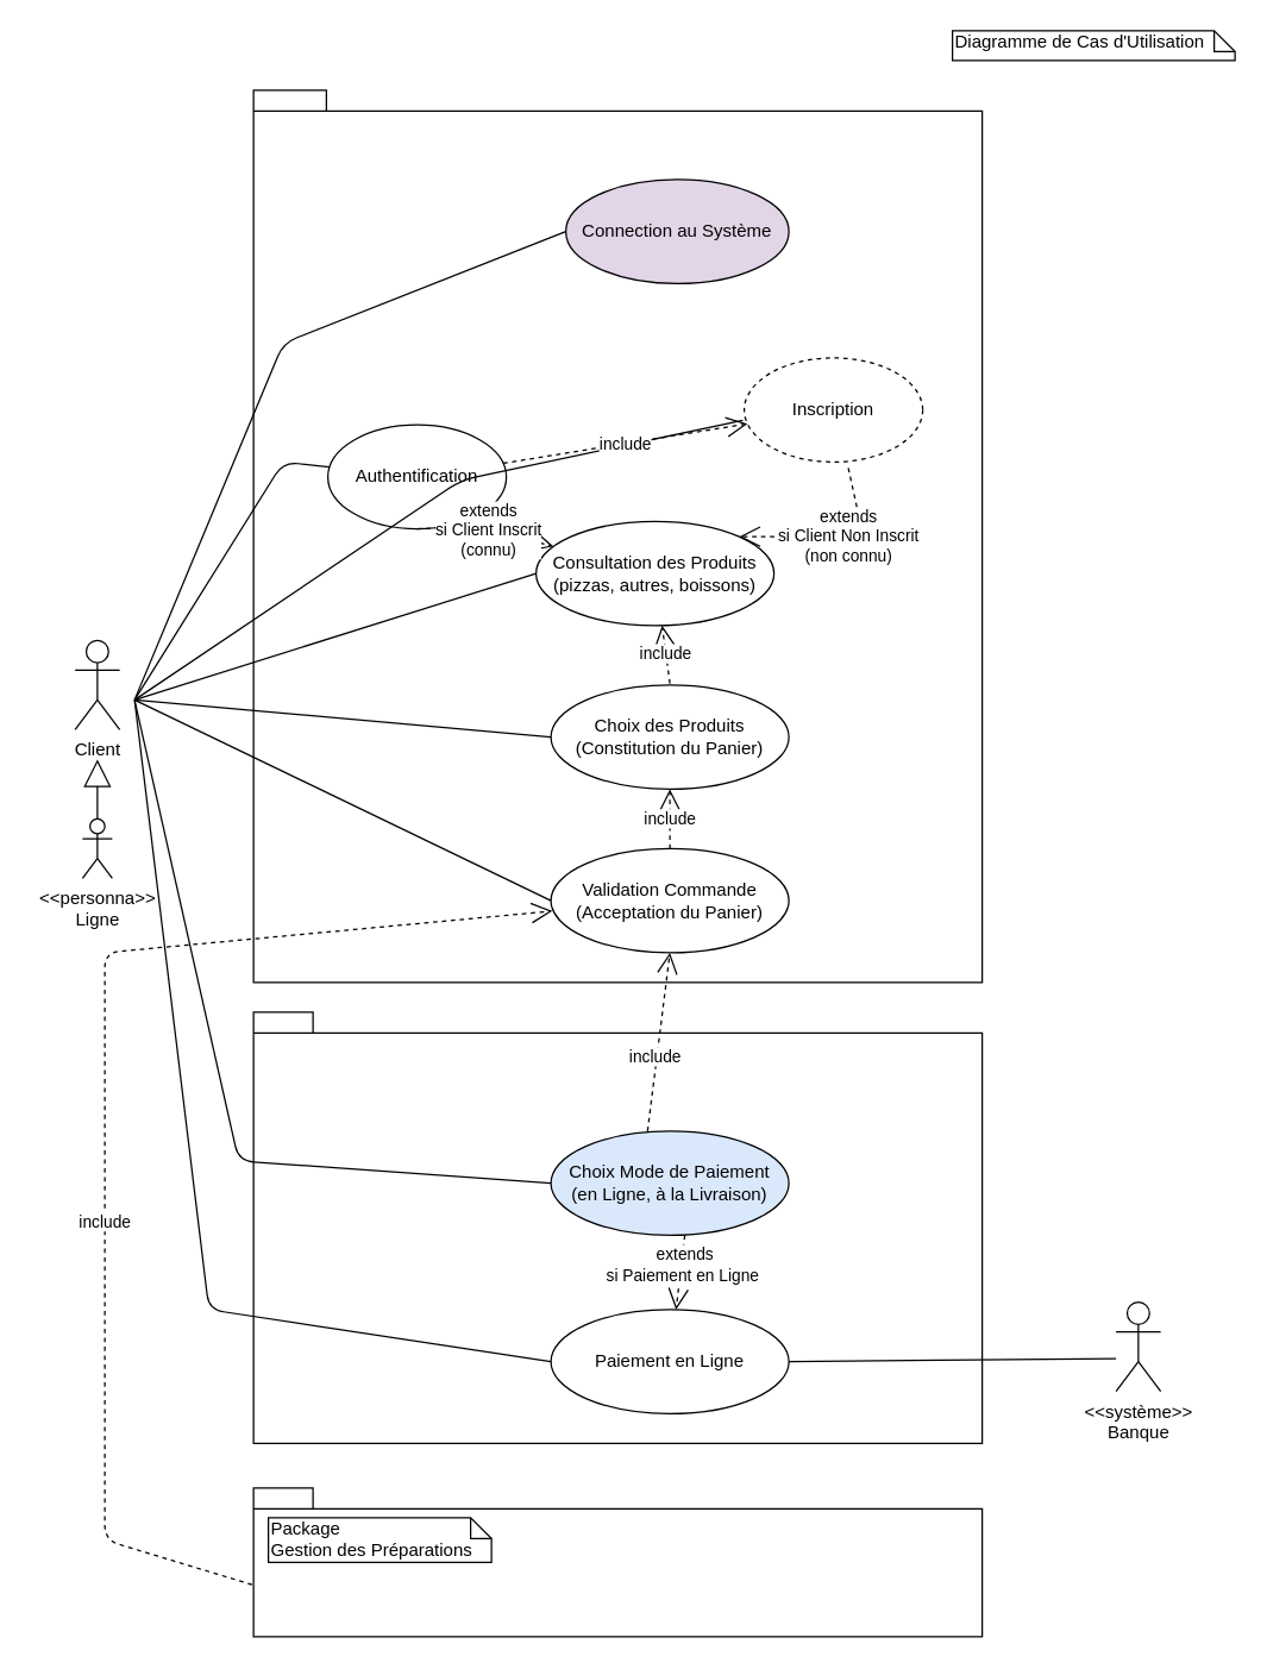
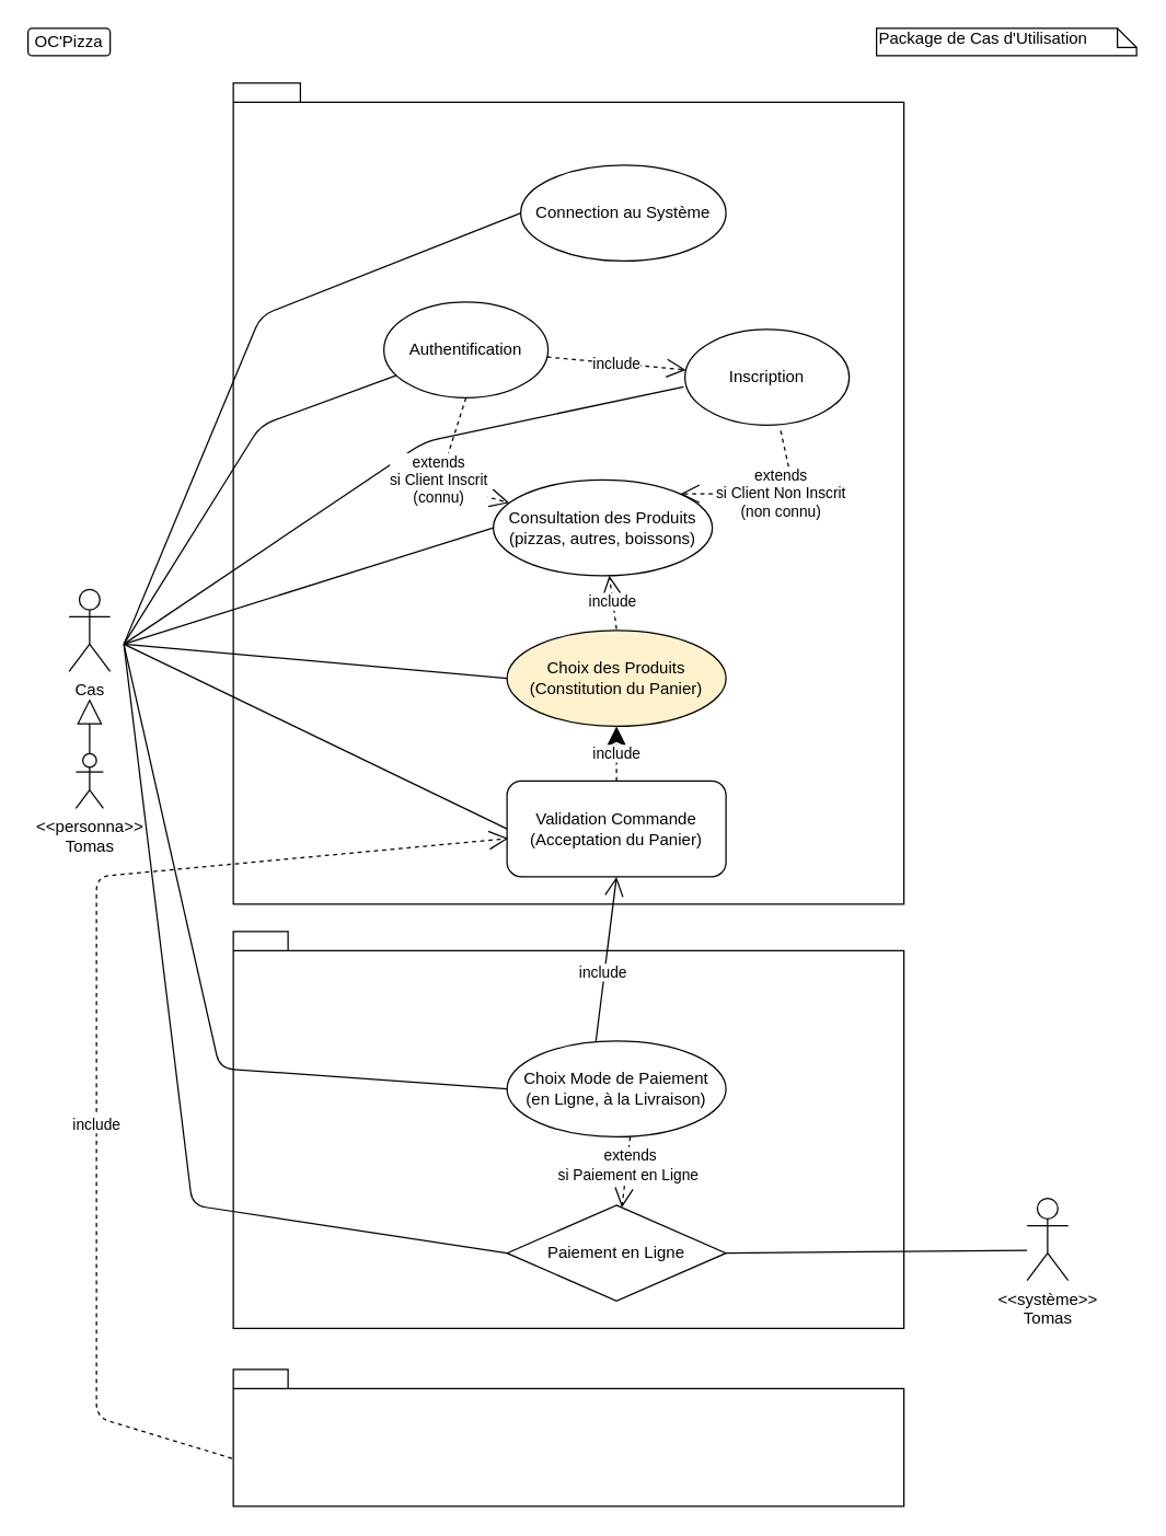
- <mxCell id="6" value="Diagramme de Cas d'Utilisation" style="shape=note;whiteSpace=wrap;html=1;size=14;verticalAlign=top;align=left;spacingTop=-6;" parent="1" vertex="1"><mxGeometry x="640" y="20" width="190" height="20" as="geometry" /></mxCell>
+ <mxCell id="6" value="Package de Cas d'Utilisation" style="shape=note;whiteSpace=wrap;html=1;size=14;verticalAlign=top;align=left;spacingTop=-6;" parent="1" vertex="1"><mxGeometry x="640" y="20" width="190" height="20" as="geometry" /></mxCell>
+ <mxCell id="5" value="OC'Pizza" style="rounded=1;whiteSpace=wrap;html=1;" parent="1" vertex="1"><mxGeometry x="20" y="20" width="60" height="20" as="geometry" /></mxCell>
- <mxCell id="8" value="Connection au Système" style="ellipse;whiteSpace=wrap;html=1;fillColor=#e1d5e7;" parent="1" vertex="1"><mxGeometry x="380" y="120" width="150" height="70" as="geometry" /></mxCell>
+ <mxCell id="8" value="Connection au Système" style="ellipse;whiteSpace=wrap;html=1;" parent="1" vertex="1"><mxGeometry x="380" y="120" width="150" height="70" as="geometry" /></mxCell>
- <mxCell id="10" value="Inscription" style="ellipse;whiteSpace=wrap;html=1;dashed=1;" parent="1" vertex="1"><mxGeometry x="500" y="240" width="120" height="70" as="geometry" /></mxCell>
+ <mxCell id="10" value="Inscription" style="ellipse;whiteSpace=wrap;html=1;" parent="1" vertex="1"><mxGeometry x="500" y="240" width="120" height="70" as="geometry" /></mxCell>
- <mxCell id="9" value="Authentification" style="ellipse;whiteSpace=wrap;html=1;" parent="1" vertex="1"><mxGeometry x="220" y="285" width="120" height="70" as="geometry" /></mxCell>
+ <mxCell id="9" value="Authentification" style="ellipse;whiteSpace=wrap;html=1;" parent="1" vertex="1"><mxGeometry x="280" y="220" width="120" height="70" as="geometry" /></mxCell>
- <mxCell id="12" value="Choix des Produits&lt;br&gt;(Constitution du Panier)" style="ellipse;whiteSpace=wrap;html=1;" parent="1" vertex="1"><mxGeometry x="370" y="460" width="160" height="70" as="geometry" /></mxCell>
+ <mxCell id="12" value="Choix des Produits&lt;br&gt;(Constitution du Panier)" style="ellipse;whiteSpace=wrap;html=1;fillColor=#fff2cc;" parent="1" vertex="1"><mxGeometry x="370" y="460" width="160" height="70" as="geometry" /></mxCell>
- <mxCell id="7" value="Client" style="shape=umlActor;verticalLabelPosition=bottom;labelBackgroundColor=#ffffff;verticalAlign=top;html=1;" parent="1" vertex="1"><mxGeometry x="50" y="430" width="30" height="60" as="geometry" /></mxCell>
+ <mxCell id="7" value="Cas" style="shape=umlActor;verticalLabelPosition=bottom;labelBackgroundColor=#ffffff;verticalAlign=top;html=1;" parent="1" vertex="1"><mxGeometry x="50" y="430" width="30" height="60" as="geometry" /></mxCell>
- <mxCell id="30" value="include" style="endArrow=open;endSize=12;dashed=1;html=1;exitX=0.5;exitY=0;exitDx=0;exitDy=0;entryX=0.5;entryY=1;entryDx=0;entryDy=0;" parent="1" source="13" target="12" edge="1"><mxGeometry width="160" relative="1" as="geometry"><mxPoint x="460" y="469" as="sourcePoint" /><mxPoint x="454.721" y="429.939" as="targetPoint" /><Array as="points" /><mxPoint as="offset" /></mxGeometry></mxCell>
+ <mxCell id="30" value="include" style="endArrow=classic;endSize=12;dashed=1;html=1;exitX=0.5;exitY=0;exitDx=0;exitDy=0;entryX=0.5;entryY=1;entryDx=0;entryDy=0;" parent="1" source="13" target="12" edge="1"><mxGeometry width="160" relative="1" as="geometry"><mxPoint x="460" y="469" as="sourcePoint" /><mxPoint x="454.721" y="429.939" as="targetPoint" /><Array as="points" /><mxPoint as="offset" /></mxGeometry></mxCell>
- <mxCell id="13" value="Validation Commande&lt;br&gt;(Acceptation du Panier)" style="ellipse;whiteSpace=wrap;html=1;" parent="1" vertex="1"><mxGeometry x="370" y="570" width="160" height="70" as="geometry" /></mxCell>
+ <mxCell id="13" value="Validation Commande&lt;br&gt;(Acceptation du Panier)" style="whiteSpace=wrap;html=1;rounded=1;" parent="1" vertex="1"><mxGeometry x="370" y="570" width="160" height="70" as="geometry" /></mxCell>
- <mxCell id="35" value="&amp;lt;&amp;lt;personna&amp;gt;&amp;gt;&lt;br&gt;Ligne" style="shape=umlActor;verticalLabelPosition=bottom;labelBackgroundColor=#ffffff;verticalAlign=top;html=1;" parent="1" vertex="1"><mxGeometry x="55" y="550" width="20" height="40" as="geometry" /></mxCell>
+ <mxCell id="35" value="&amp;lt;&amp;lt;personna&amp;gt;&amp;gt;&lt;br&gt;Tomas" style="shape=umlActor;verticalLabelPosition=bottom;labelBackgroundColor=#ffffff;verticalAlign=top;html=1;" parent="1" vertex="1"><mxGeometry x="55" y="550" width="20" height="40" as="geometry" /></mxCell>
- <mxCell id="31" value="include" style="endArrow=open;endSize=12;dashed=1;html=1;exitX=0.406;exitY=0;exitDx=0;exitDy=0;exitPerimeter=0;entryX=0.5;entryY=1;entryDx=0;entryDy=0;" parent="1" source="21" target="13" edge="1"><mxGeometry x="-0.169" y="1" width="160" relative="1" as="geometry"><mxPoint x="430" y="750" as="sourcePoint" /><mxPoint x="590" y="750" as="targetPoint" /><mxPoint as="offset" /></mxGeometry></mxCell>
+ <mxCell id="31" value="include" style="endArrow=open;endSize=12;dashed=0;html=1;exitX=0.406;exitY=0;exitDx=0;exitDy=0;exitPerimeter=0;entryX=0.5;entryY=1;entryDx=0;entryDy=0;" parent="1" source="21" target="13" edge="1"><mxGeometry x="-0.169" y="1" width="160" relative="1" as="geometry"><mxPoint x="430" y="750" as="sourcePoint" /><mxPoint x="590" y="750" as="targetPoint" /><mxPoint as="offset" /></mxGeometry></mxCell>
- <mxCell id="21" value="Choix Mode de Paiement&lt;br&gt;(en Ligne, à la Livraison)" style="ellipse;whiteSpace=wrap;html=1;fillColor=#dae8fc;" parent="1" vertex="1"><mxGeometry x="370" y="760" width="160" height="70" as="geometry" /></mxCell>
+ <mxCell id="21" value="Choix Mode de Paiement&lt;br&gt;(en Ligne, à la Livraison)" style="ellipse;whiteSpace=wrap;html=1;" parent="1" vertex="1"><mxGeometry x="370" y="760" width="160" height="70" as="geometry" /></mxCell>
- <mxCell id="20" value="Paiement en Ligne" style="ellipse;whiteSpace=wrap;html=1;" parent="1" vertex="1"><mxGeometry x="370" y="880" width="160" height="70" as="geometry" /></mxCell>
+ <mxCell id="20" value="Paiement en Ligne" style="rhombus;whiteSpace=wrap;html=1;" parent="1" vertex="1"><mxGeometry x="370" y="880" width="160" height="70" as="geometry" /></mxCell>
- <mxCell id="25" value="&amp;lt;&amp;lt;système&amp;gt;&amp;gt;&lt;br&gt;Banque" style="shape=umlActor;verticalLabelPosition=bottom;labelBackgroundColor=#ffffff;verticalAlign=top;html=1;" parent="1" vertex="1"><mxGeometry x="750" y="875" width="30" height="60" as="geometry" /></mxCell>
+ <mxCell id="25" value="&amp;lt;&amp;lt;système&amp;gt;&amp;gt;&lt;br&gt;Tomas" style="shape=umlActor;verticalLabelPosition=bottom;labelBackgroundColor=#ffffff;verticalAlign=top;html=1;" parent="1" vertex="1"><mxGeometry x="750" y="875" width="30" height="60" as="geometry" /></mxCell>
- <mxCell id="22" value="Package&lt;br&gt;Gestion des Préparations" style="shape=note;whiteSpace=wrap;html=1;size=14;verticalAlign=top;align=left;spacingTop=-6;" parent="1" vertex="1"><mxGeometry x="180" y="1020" width="150" height="30" as="geometry" /></mxCell>
